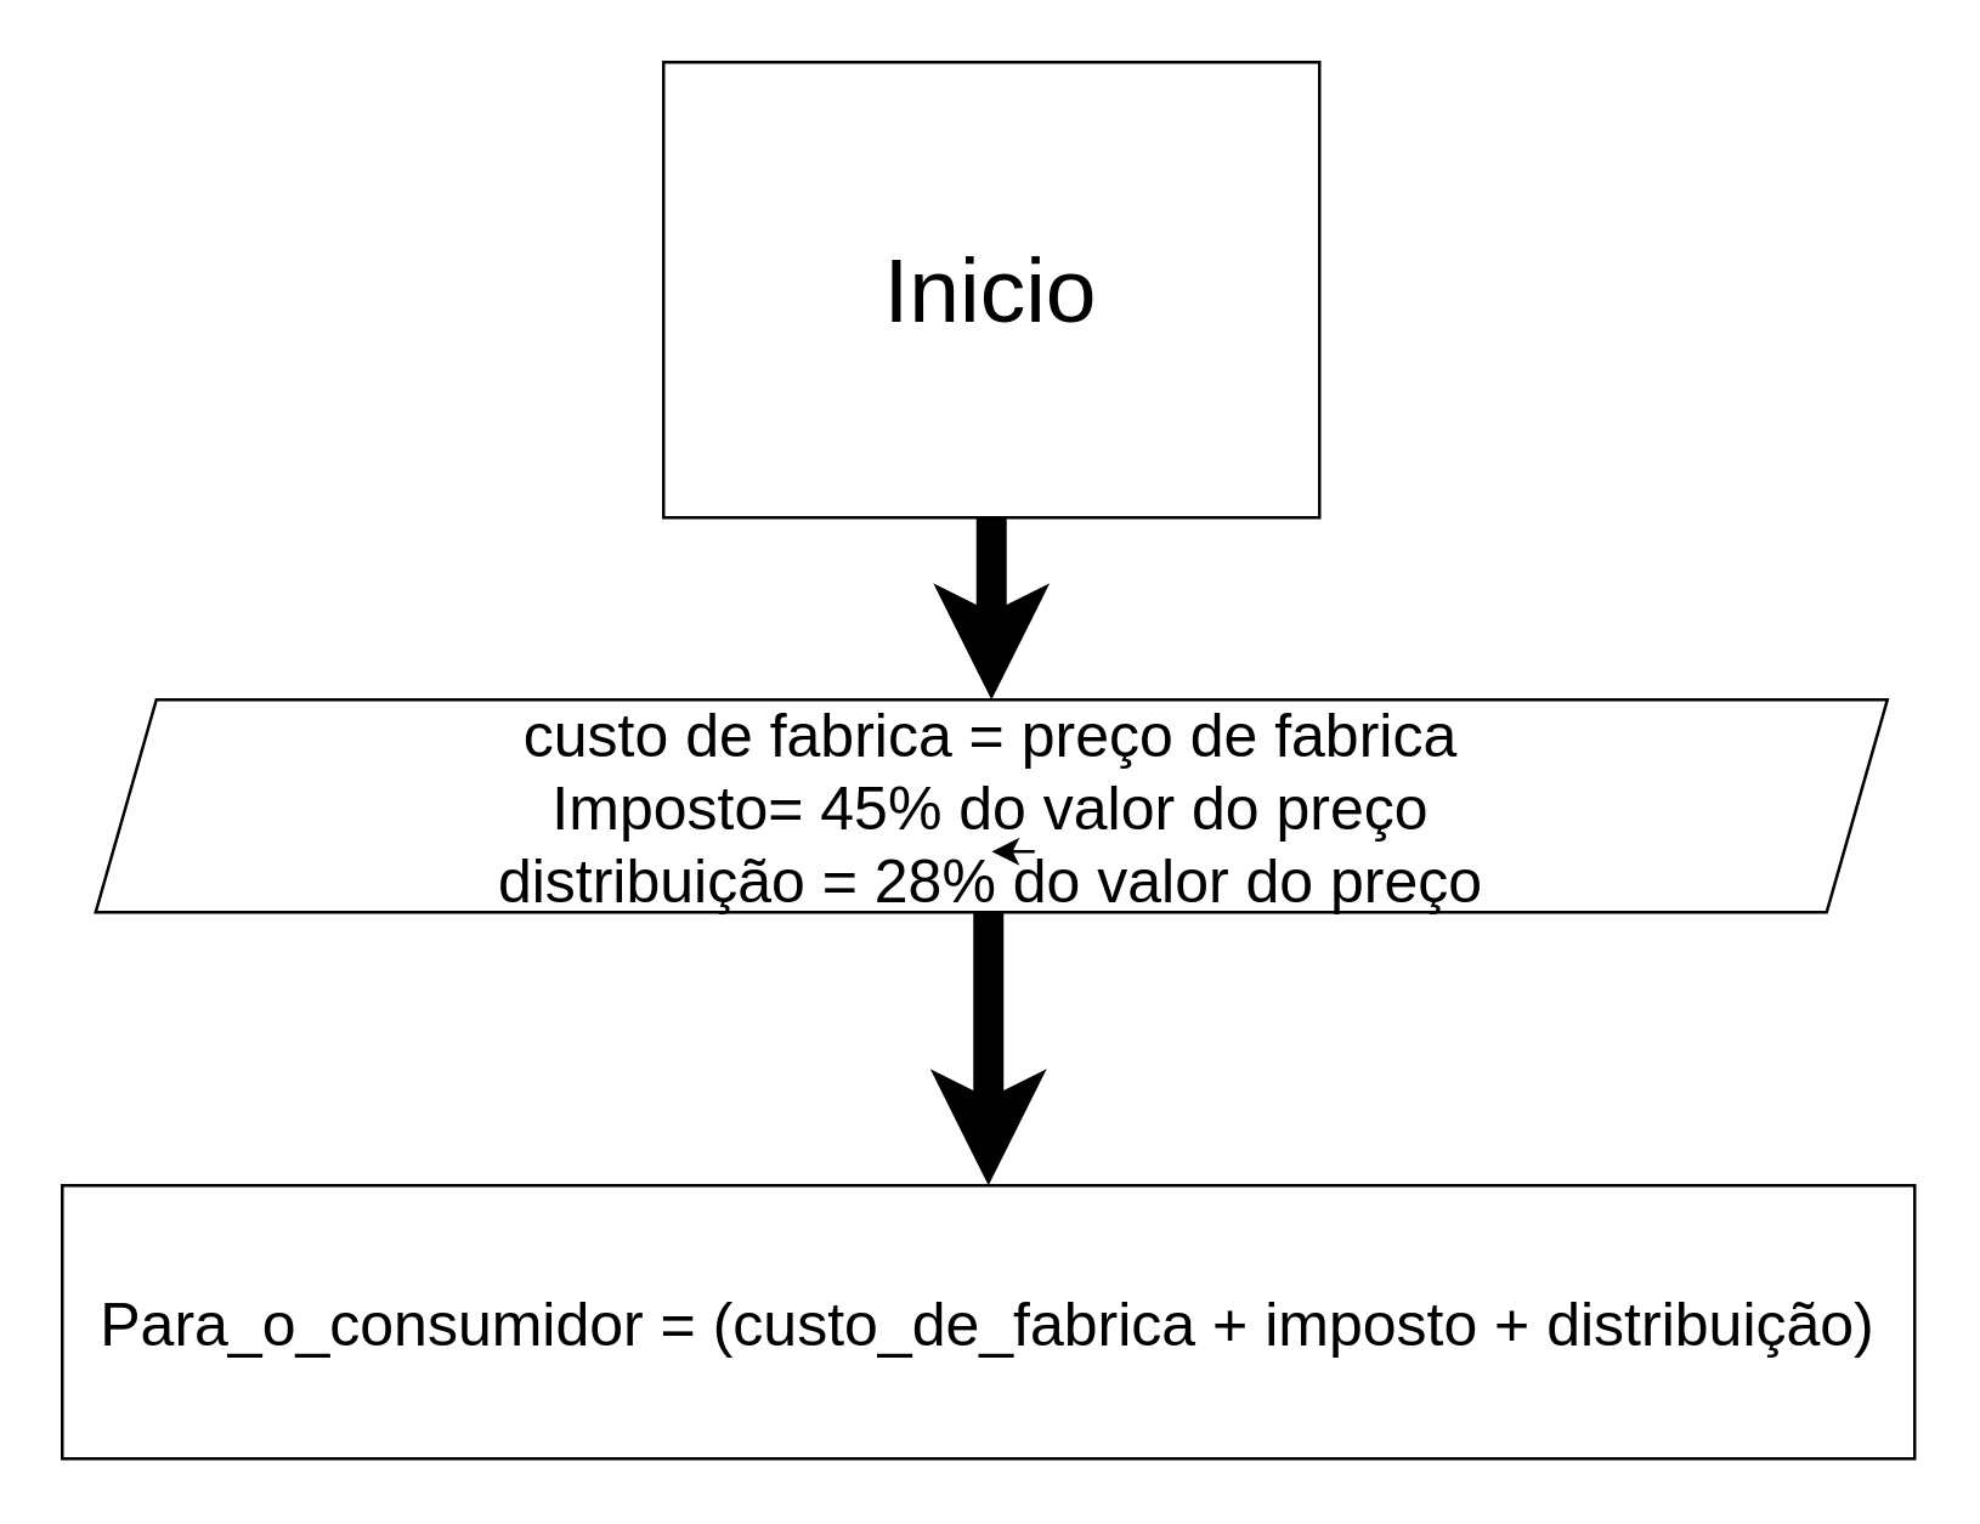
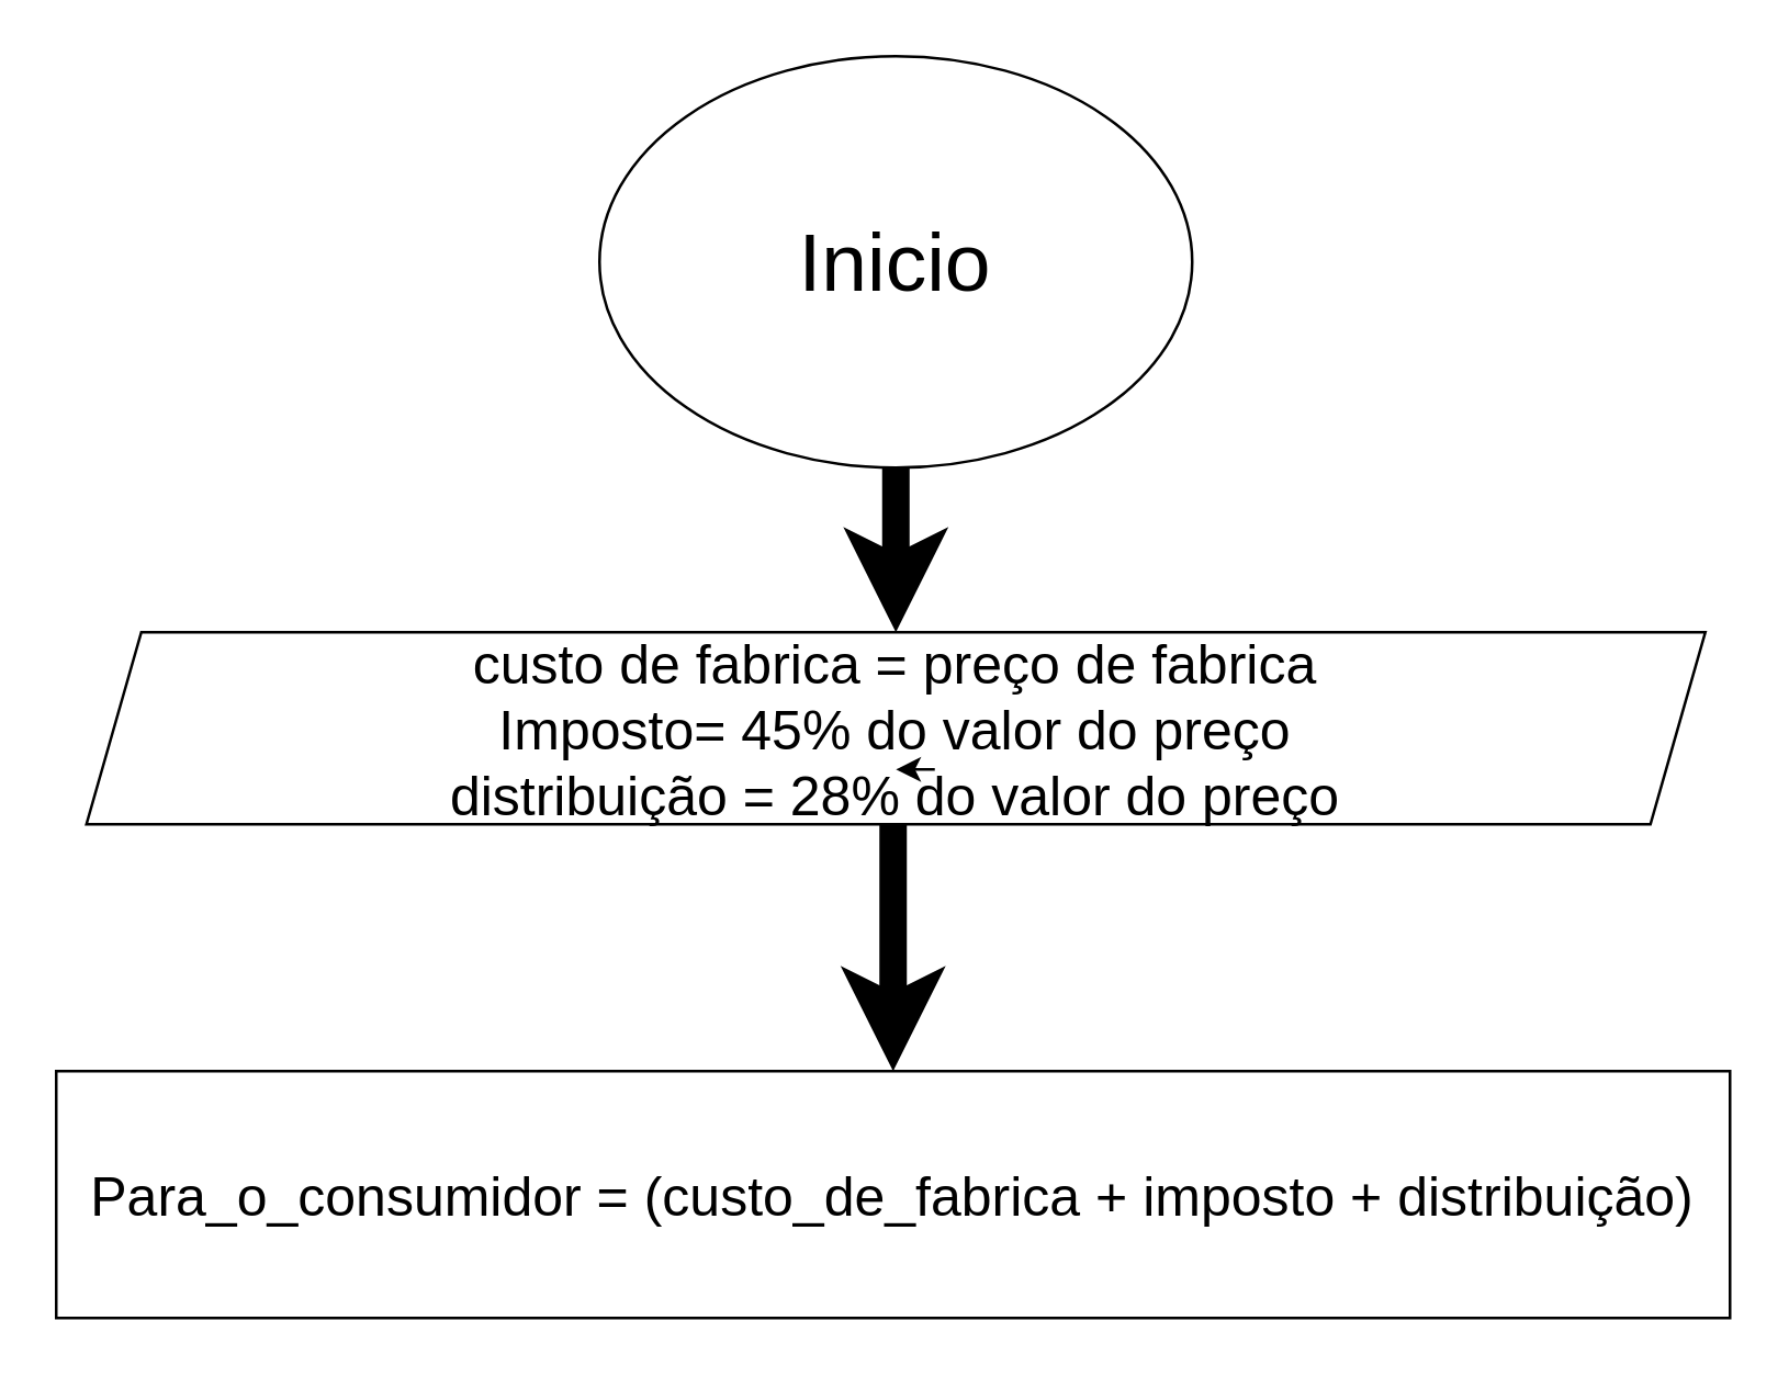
- <mxCell id="3" value="Inicio" style="whiteSpace=wrap;html=1;fontFamily=Helvetica;fontSize=30;rounded=0;" vertex="1" parent="1"><mxGeometry x="218" width="216" height="150" as="geometry" y="20" /></mxCell>
+ <mxCell id="3" value="Inicio" style="ellipse;whiteSpace=wrap;html=1;fontFamily=Helvetica;fontSize=30;" vertex="1" parent="1"><mxGeometry x="218" width="216" height="150" as="geometry" y="20" /></mxCell>
